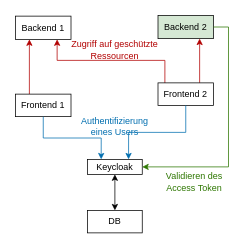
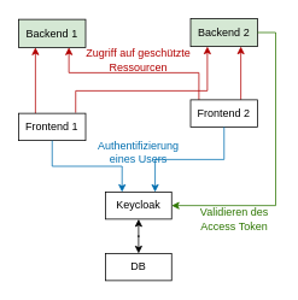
- <mxCell id="5" value="Backend 1" style="rounded=0;whiteSpace=wrap;html=1;" parent="1" vertex="1"><mxGeometry x="20" y="21" width="74" height="31" as="geometry" /></mxCell>
+ <mxCell id="5" value="Backend 1" style="rounded=0;whiteSpace=wrap;html=1;fillColor=#d5e8d4;" parent="1" vertex="1"><mxGeometry x="20" y="21" width="74" height="31" as="geometry" /></mxCell>
+ <mxCell id="3" style="edgeStyle=orthogonalEdgeStyle;rounded=0;orthogonalLoop=1;jettySize=auto;html=1;exitX=0.851;exitY=-0.021;exitDx=0;exitDy=0;entryX=0.25;entryY=1;entryDx=0;entryDy=0;startArrow=none;startFill=0;exitPerimeter=0;fillColor=#e51400;strokeColor=#B20000;" parent="1" source="4" target="6" edge="1"><mxGeometry relative="1" as="geometry"><Array as="points"><mxPoint x="83" y="100" /><mxPoint x="229" y="100" /></Array></mxGeometry></mxCell>
- <mxCell id="14" value="Keycloak" style="rounded=0;whiteSpace=wrap;html=1;" parent="1" vertex="1"><mxGeometry x="116" y="212" width="73" height="20" as="geometry" /></mxCell>
+ <mxCell id="14" value="Keycloak" style="rounded=0;whiteSpace=wrap;html=1;" parent="1" vertex="1"><mxGeometry x="116" y="212" width="73" height="30" as="geometry" /></mxCell>
